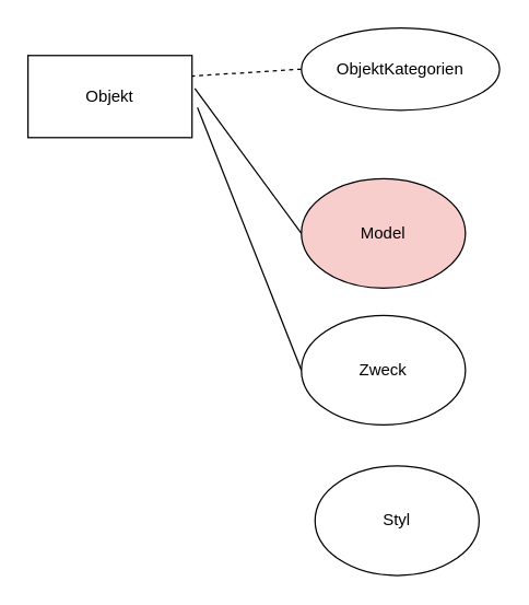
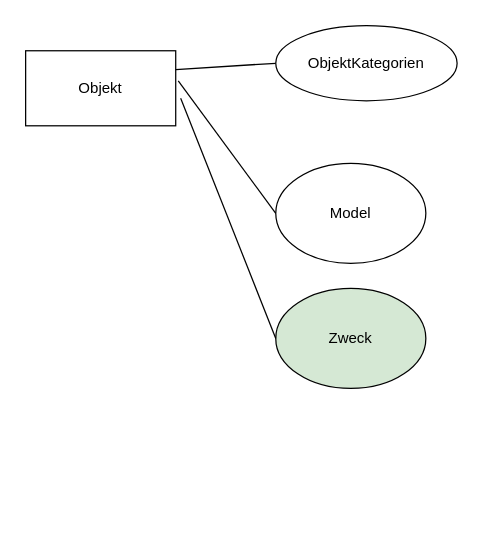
- <mxCell id="3" style="rounded=0;orthogonalLoop=1;jettySize=auto;html=1;exitX=0;exitY=0.5;exitDx=0;exitDy=0;entryX=1;entryY=0.25;entryDx=0;entryDy=0;endArrow=none;startFill=0;dashed=1;" edge="1" parent="1" source="4" target="2"><mxGeometry relative="1" as="geometry" /></mxCell>
+ <mxCell id="3" style="rounded=0;orthogonalLoop=1;jettySize=auto;html=1;exitX=0;exitY=0.5;exitDx=0;exitDy=0;entryX=1;entryY=0.25;entryDx=0;entryDy=0;endArrow=none;startFill=0;" edge="1" parent="1" source="4" target="2"><mxGeometry relative="1" as="geometry" /></mxCell>
- <mxCell id="5" value="Model" style="ellipse;whiteSpace=wrap;html=1;fillColor=#f8cecc;" vertex="1" parent="1"><mxGeometry x="220" y="130" width="120" height="80" as="geometry" /></mxCell>
+ <mxCell id="5" value="Model" style="ellipse;whiteSpace=wrap;html=1;" vertex="1" parent="1"><mxGeometry x="220" y="130" width="120" height="80" as="geometry" /></mxCell>
- <mxCell id="6" value="Zweck" style="ellipse;whiteSpace=wrap;html=1;" vertex="1" parent="1"><mxGeometry x="220" y="230" width="120" height="80" as="geometry" /></mxCell>
+ <mxCell id="6" value="Zweck" style="ellipse;whiteSpace=wrap;html=1;fillColor=#d5e8d4;" vertex="1" parent="1"><mxGeometry x="220" y="230" width="120" height="80" as="geometry" /></mxCell>
- <mxCell id="7" value="Styl" style="ellipse;whiteSpace=wrap;html=1;" vertex="1" parent="1"><mxGeometry x="230" y="340" width="120" height="80" as="geometry" /></mxCell>
